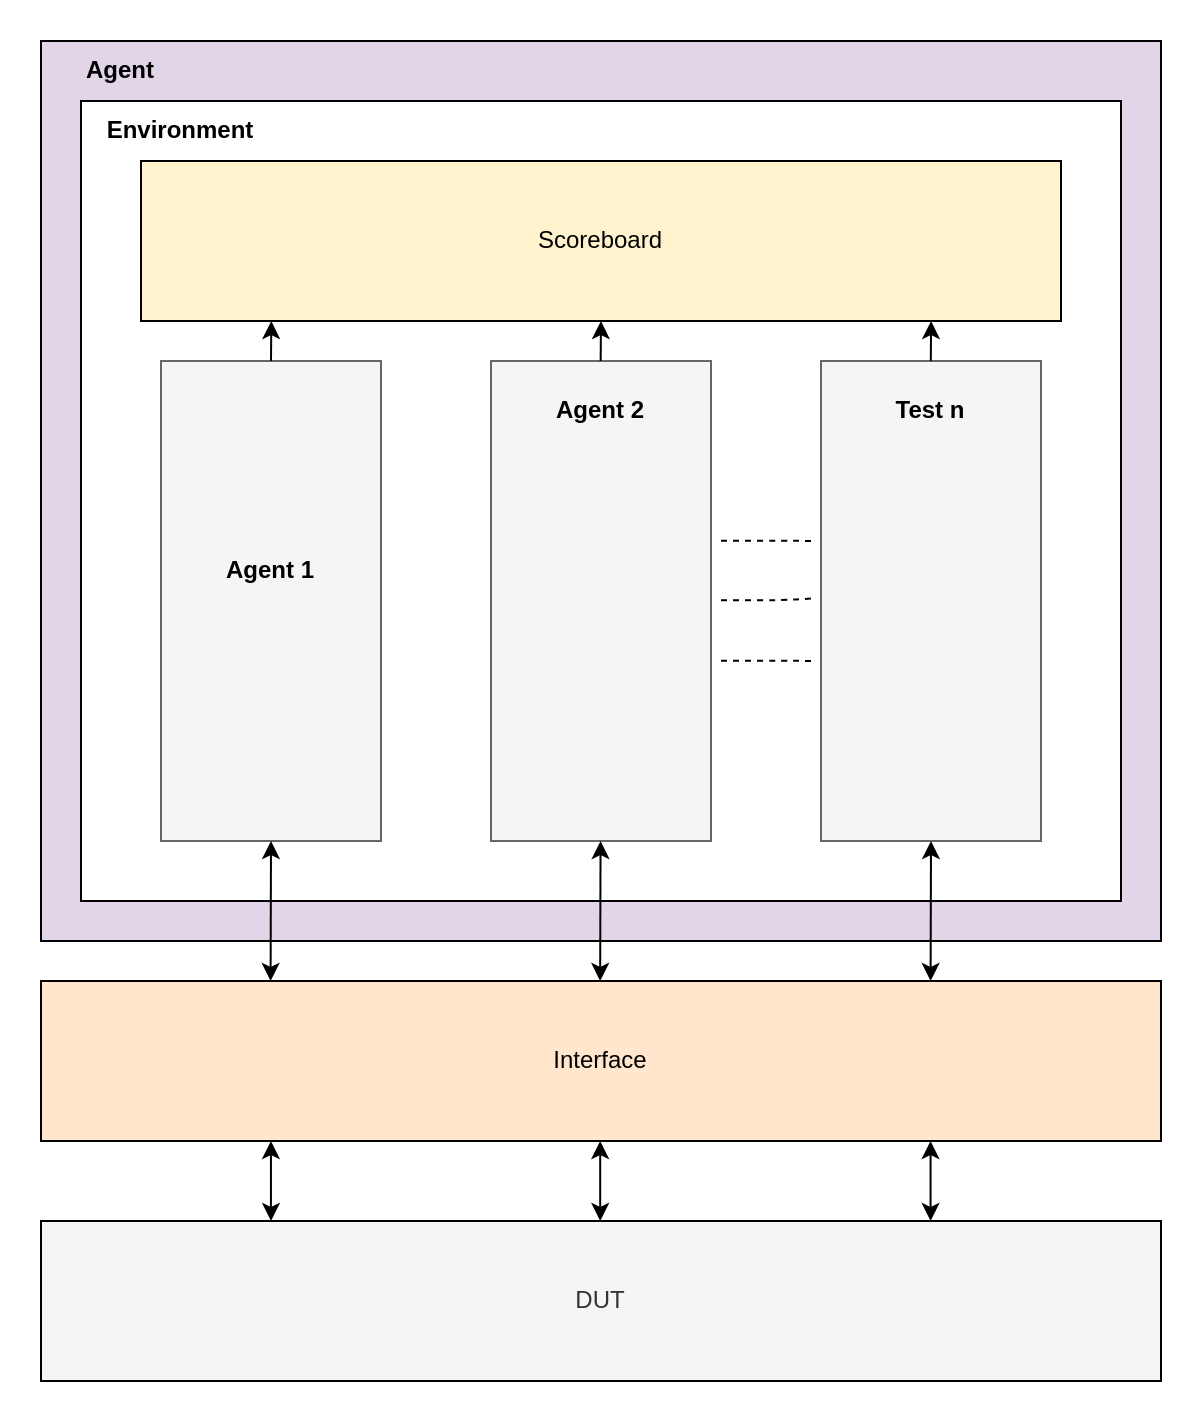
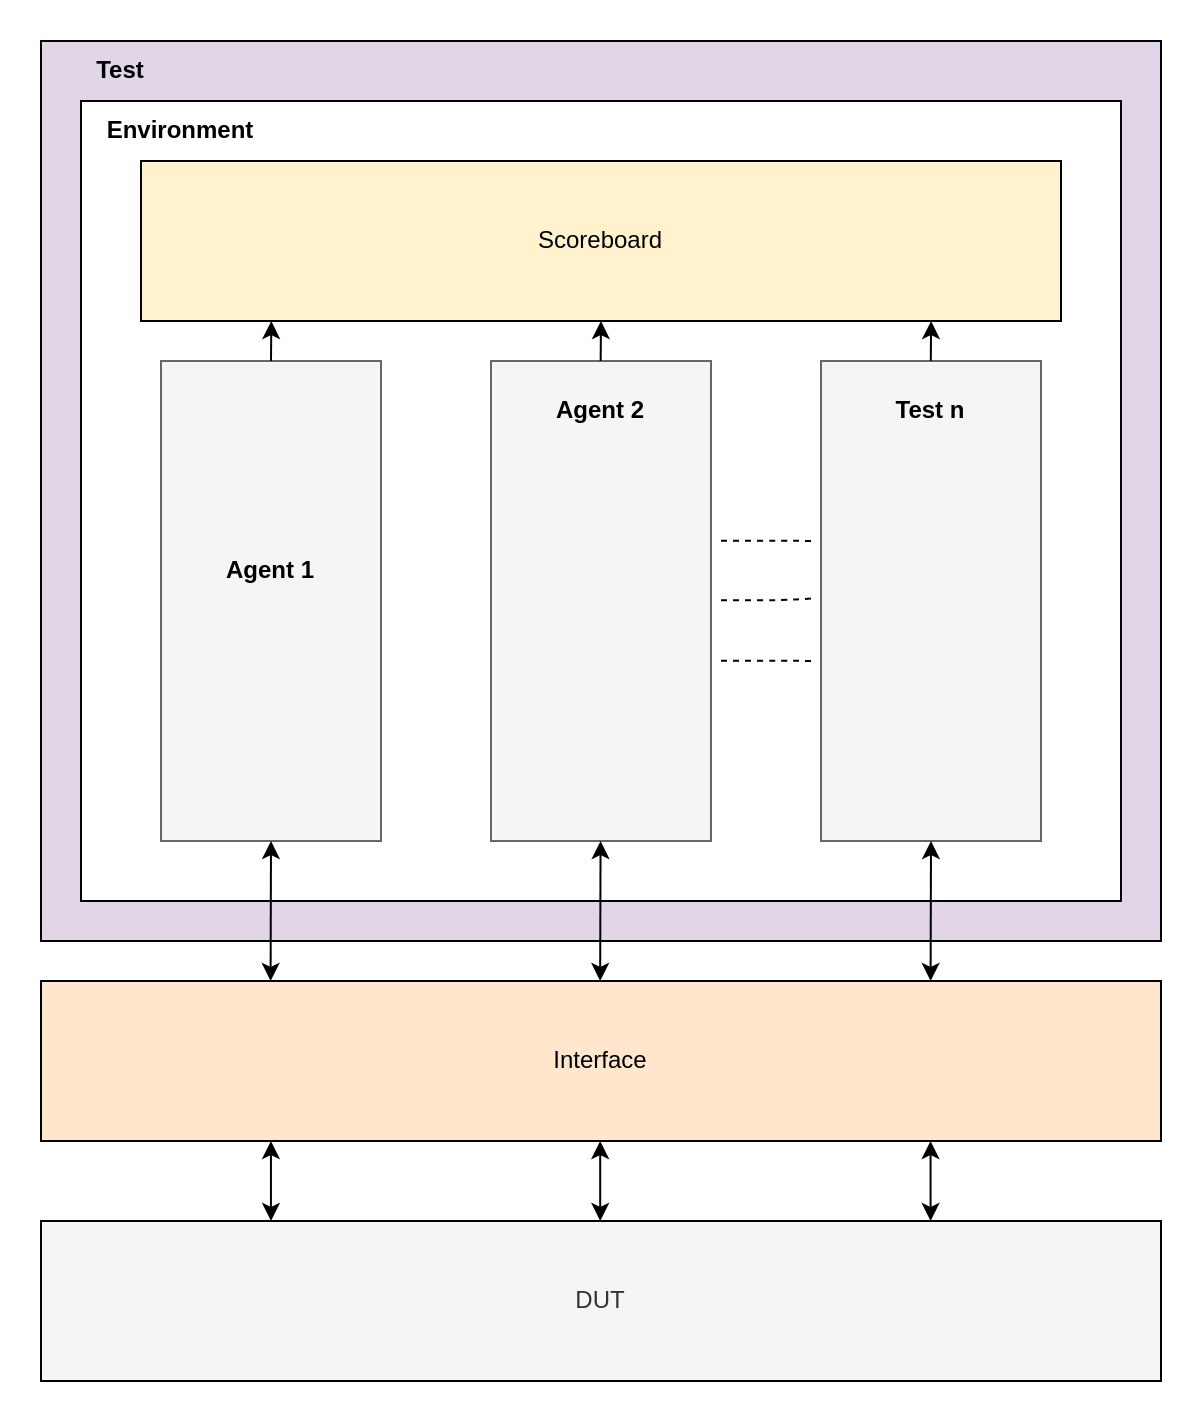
- <mxCell id="10" value="Agent" style="text;html=1;strokeColor=none;fillColor=none;align=center;verticalAlign=middle;whiteSpace=wrap;rounded=0;fontStyle=1" vertex="1" parent="1"><mxGeometry x="30" y="20" width="60" height="30" as="geometry" /></mxCell>
+ <mxCell id="10" value="Test" style="text;html=1;strokeColor=none;fillColor=none;align=center;verticalAlign=middle;whiteSpace=wrap;rounded=0;fontStyle=1" vertex="1" parent="1"><mxGeometry x="30" y="20" width="60" height="30" as="geometry" /></mxCell>
